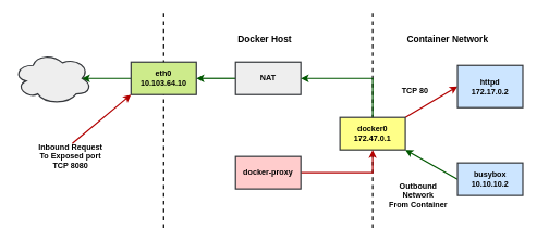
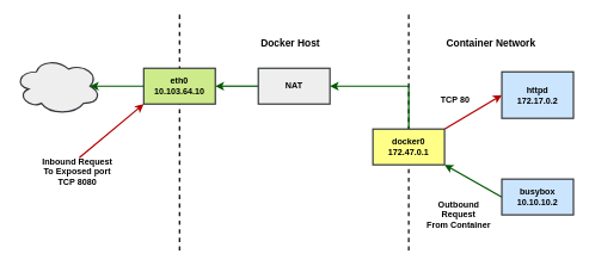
- <mxCell id="20" value="&lt;b&gt;docker-proxy&lt;/b&gt;" style="rounded=0;whiteSpace=wrap;html=1;strokeWidth=2;fillColor=#ffcccc;strokeColor=#36393d;" parent="1" vertex="1"><mxGeometry x="360" y="240" width="100" height="50" as="geometry" /></mxCell>
- <mxCell id="19" style="edgeStyle=orthogonalEdgeStyle;rounded=0;orthogonalLoop=1;jettySize=auto;html=1;exitX=1;exitY=0.5;exitDx=0;exitDy=0;entryX=0.5;entryY=1;entryDx=0;entryDy=0;strokeWidth=2;fillColor=#e51400;strokeColor=#B20000;" parent="1" source="20" target="11" edge="1"><mxGeometry relative="1" as="geometry" /></mxCell>
- <mxCell id="14" value="&lt;b&gt;Outbound&lt;br&gt;Network&lt;br&gt;From Container&lt;/b&gt;" style="text;html=1;strokeColor=none;fillColor=none;align=center;verticalAlign=middle;whiteSpace=wrap;rounded=0;" parent="1" vertex="1"><mxGeometry x="590" y="290" width="100" height="20" as="geometry" /></mxCell>
+ <mxCell id="14" value="&lt;b&gt;Outbound&lt;br&gt;Request&lt;br&gt;From Container&lt;/b&gt;" style="text;html=1;strokeColor=none;fillColor=none;align=center;verticalAlign=middle;whiteSpace=wrap;rounded=0;" parent="1" vertex="1"><mxGeometry x="590" y="290" width="100" height="20" as="geometry" /></mxCell>
